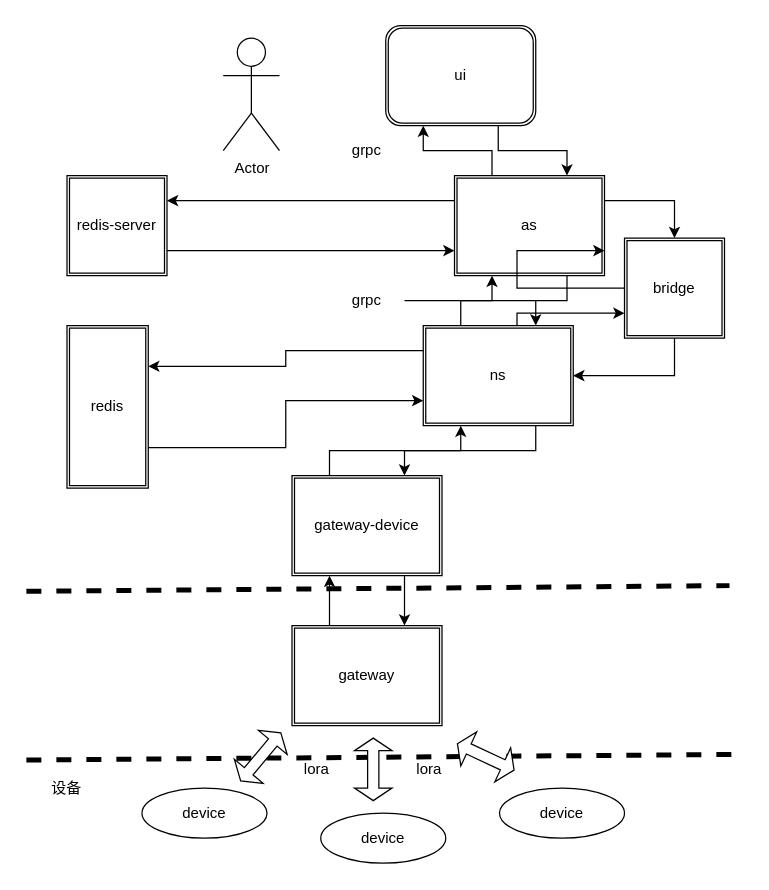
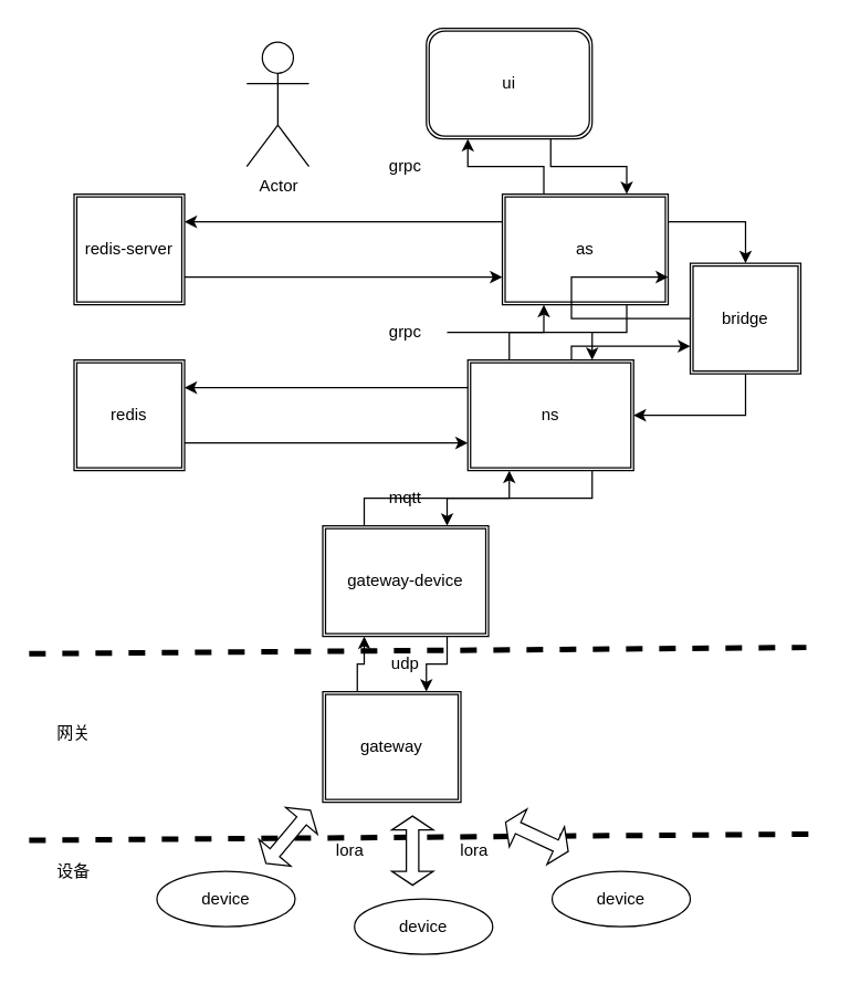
- <mxCell id="23" value="redis" style="shape=ext;double=1;whiteSpace=wrap;html=1;aspect=fixed;" parent="1" vertex="1"><mxGeometry x="53" y="260" width="65" height="130" as="geometry" /></mxCell>
+ <mxCell id="23" value="redis" style="shape=ext;double=1;whiteSpace=wrap;html=1;aspect=fixed;" parent="1" vertex="1"><mxGeometry x="53" y="260" width="80" height="80" as="geometry" /></mxCell>
+ <mxCell id="27" value="mqtt" style="text;html=1;strokeColor=none;fillColor=none;align=center;verticalAlign=middle;whiteSpace=wrap;rounded=0;" parent="1" vertex="1"><mxGeometry x="273" y="350" width="40" height="20" as="geometry" /></mxCell>
+ <mxCell id="26" value="udp" style="text;html=1;strokeColor=none;fillColor=none;align=center;verticalAlign=middle;whiteSpace=wrap;rounded=0;" parent="1" vertex="1"><mxGeometry x="273" y="470" width="40" height="20" as="geometry" /></mxCell>
+ <mxCell id="41" value="网关" style="text;html=1;strokeColor=none;fillColor=none;align=center;verticalAlign=middle;whiteSpace=wrap;rounded=0;" parent="1" vertex="1"><mxGeometry x="33" y="520" width="40" height="20" as="geometry" /></mxCell>
- <mxCell id="25" value="gateway" style="shape=ext;double=1;rounded=0;whiteSpace=wrap;html=1;" parent="1" vertex="1"><mxGeometry x="233" y="500" width="120" height="80" as="geometry" /></mxCell>
+ <mxCell id="25" value="gateway" style="shape=ext;double=1;rounded=0;whiteSpace=wrap;html=1;" parent="1" vertex="1"><mxGeometry x="233" y="500" width="100" height="80" as="geometry" /></mxCell>
